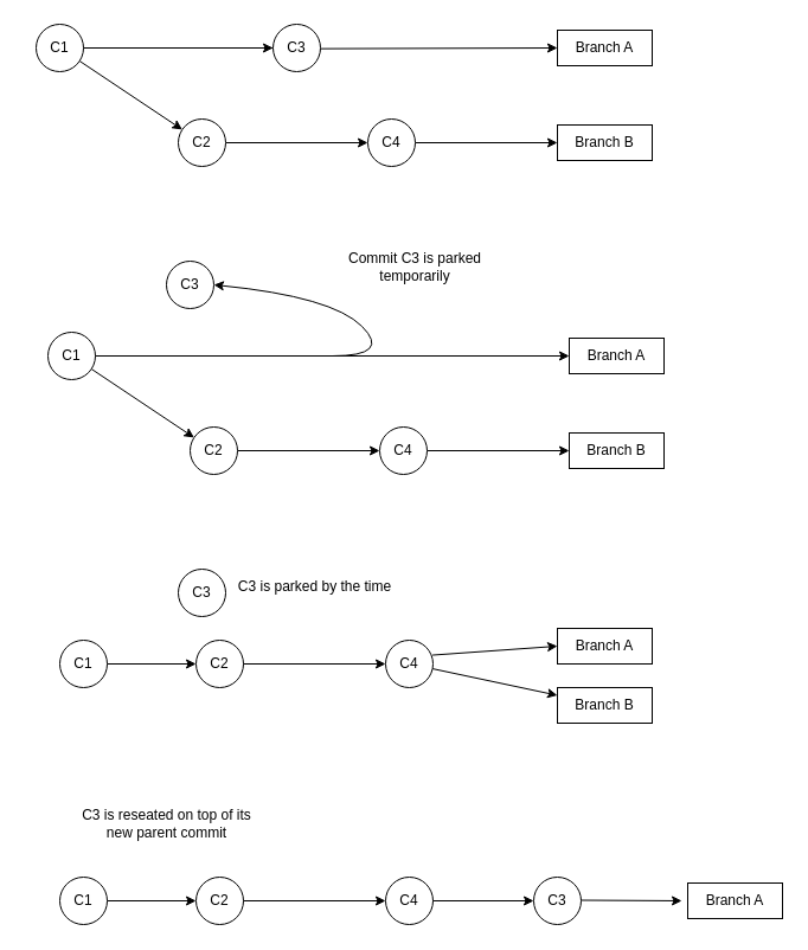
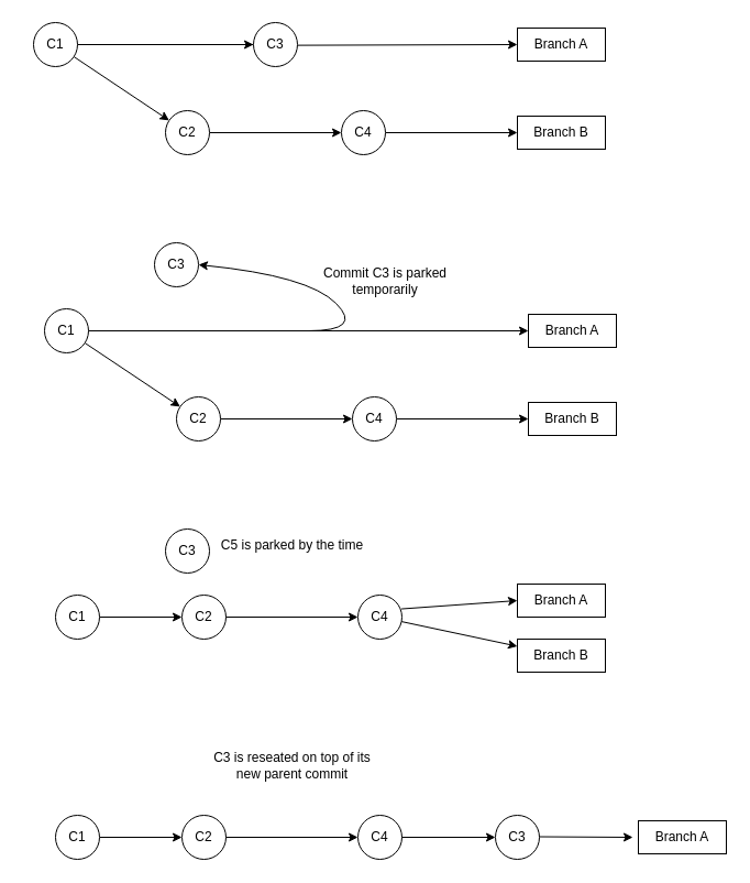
- <mxCell id="38" value="Commit C3 is parked temporarily" style="text;html=1;strokeColor=none;fillColor=none;align=center;verticalAlign=middle;whiteSpace=wrap;rounded=0;" vertex="1" parent="1"><mxGeometry x="280" y="210" width="140" height="30" as="geometry" /></mxCell>
+ <mxCell id="38" value="Commit C3 is parked temporarily" style="text;html=1;strokeColor=none;fillColor=none;align=center;verticalAlign=middle;whiteSpace=wrap;rounded=0;" vertex="1" parent="1"><mxGeometry x="280" y="240" width="140" height="30" as="geometry" /></mxCell>
- <mxCell id="59" value="C3 is parked by the time" style="text;html=1;strokeColor=none;fillColor=none;align=center;verticalAlign=middle;whiteSpace=wrap;rounded=0;" vertex="1" parent="1"><mxGeometry x="192.5" y="480" width="145" height="30" as="geometry" /></mxCell>
+ <mxCell id="59" value="C5 is parked by the time" style="text;html=1;strokeColor=none;fillColor=none;align=center;verticalAlign=middle;whiteSpace=wrap;rounded=0;" vertex="1" parent="1"><mxGeometry x="192.5" y="480" width="145" height="30" as="geometry" /></mxCell>
- <mxCell id="76" value="C3 is reseated on top of its new parent commit" style="text;html=1;strokeColor=none;fillColor=none;align=center;verticalAlign=middle;whiteSpace=wrap;rounded=0;" vertex="1" parent="1"><mxGeometry x="67.5" y="680" width="145" height="30" as="geometry" /></mxCell>
+ <mxCell id="76" value="C3 is reseated on top of its new parent commit" style="text;html=1;strokeColor=none;fillColor=none;align=center;verticalAlign=middle;whiteSpace=wrap;rounded=0;" vertex="1" parent="1"><mxGeometry x="192.5" y="680" width="145" height="30" as="geometry" /></mxCell>
